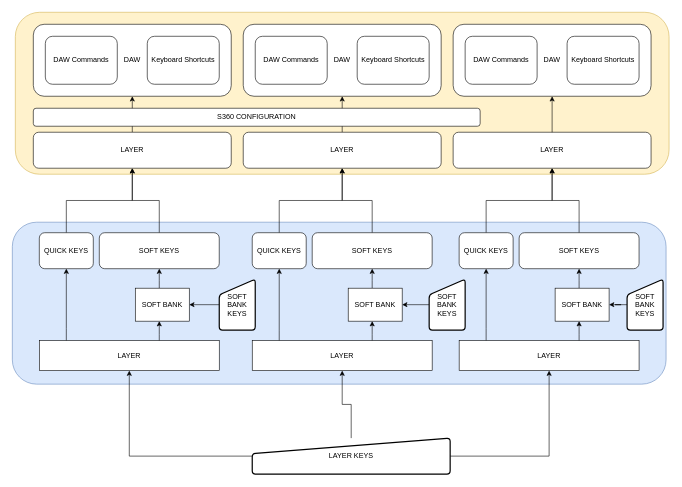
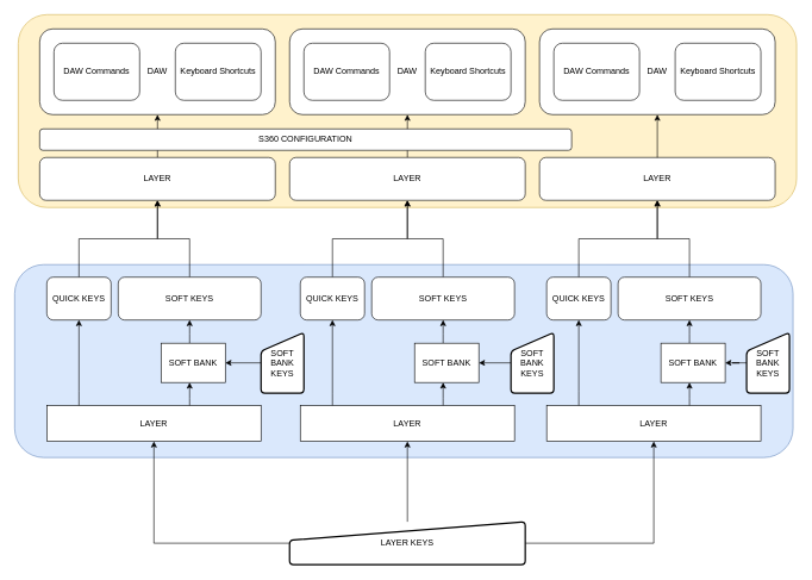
- <mxCell id="11" value="LAYER KEYS" style="html=1;strokeWidth=2;shape=manualInput;whiteSpace=wrap;rounded=1;size=26;arcSize=11;" vertex="1" parent="1"><mxGeometry x="420" y="730" width="330" height="60" as="geometry" /></mxCell>
+ <mxCell id="11" value="LAYER KEYS" style="html=1;strokeWidth=2;shape=manualInput;whiteSpace=wrap;rounded=1;size=26;arcSize=11;" vertex="1" parent="1"><mxGeometry x="405" y="730" width="330" height="60" as="geometry" /></mxCell>
